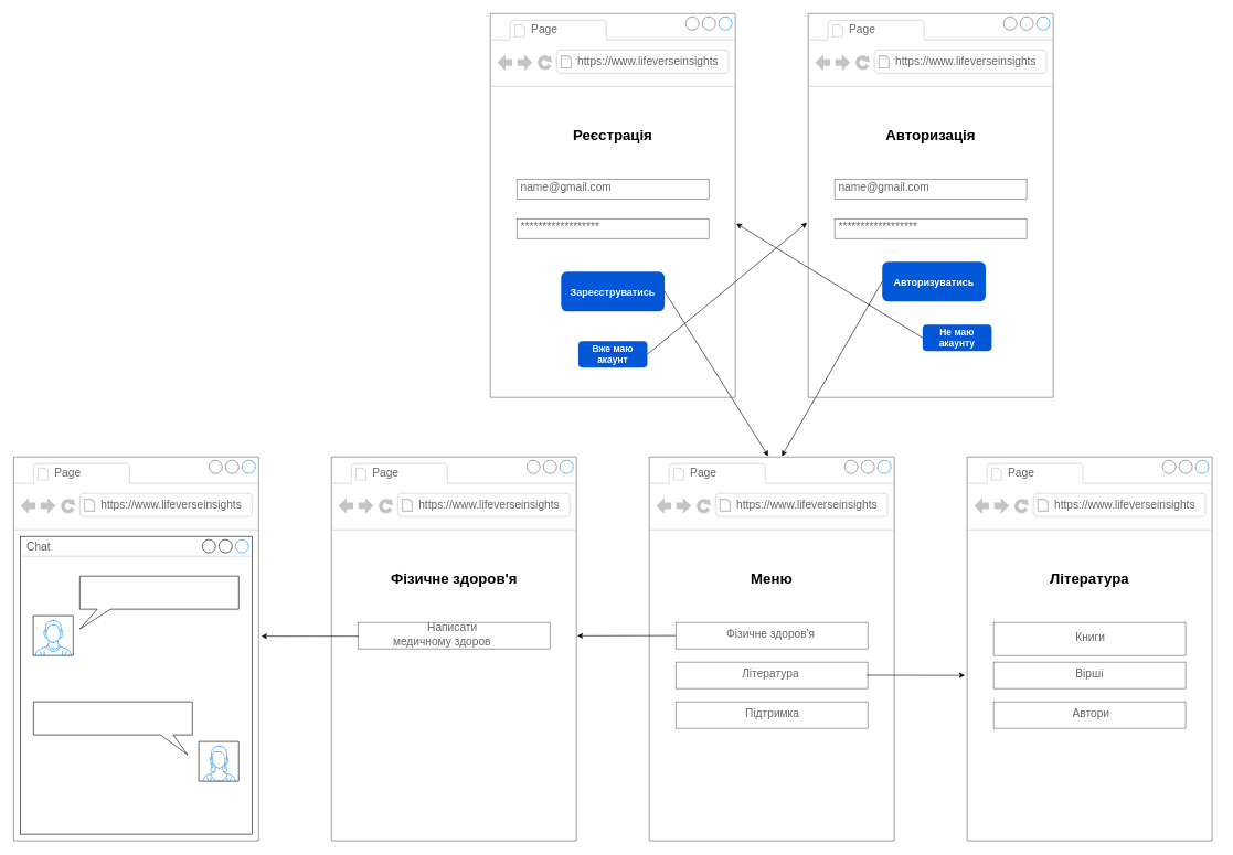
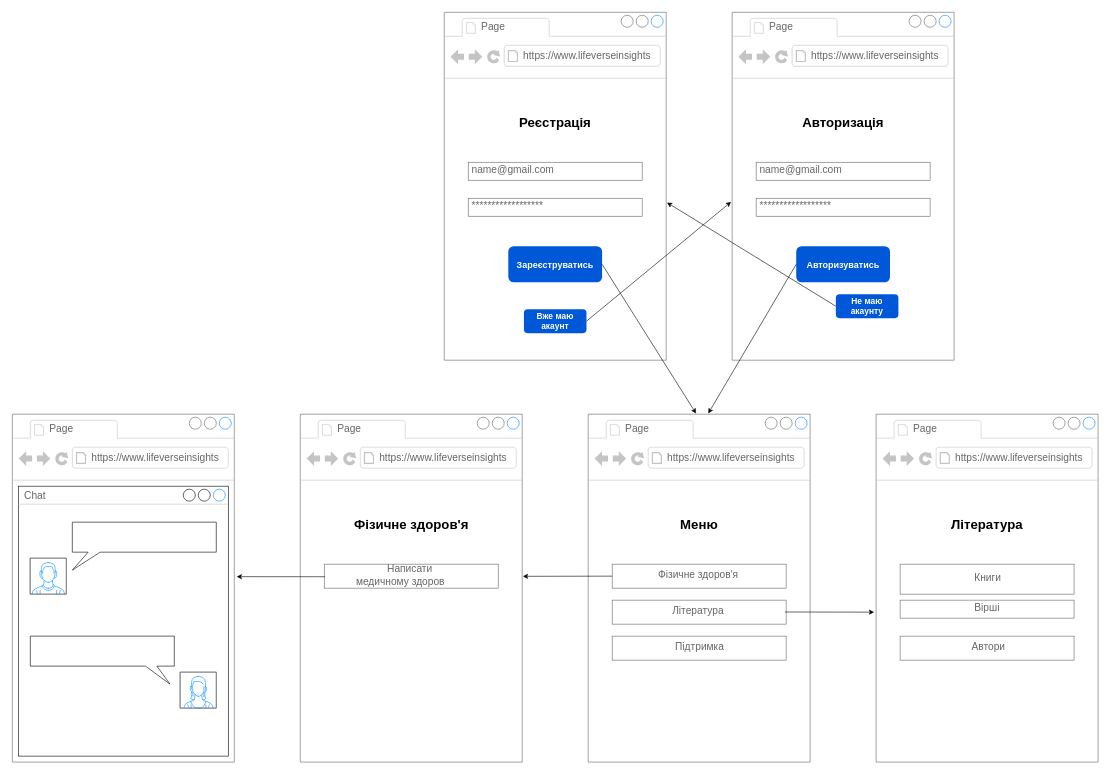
- <mxCell id="16" value="&lt;b&gt;&lt;font style=&quot;font-size: 15px;&quot;&gt;Авторизуватись&lt;/font&gt;&lt;/b&gt;" style="rounded=1;fillColor=#0057D8;strokeColor=none;html=1;whiteSpace=wrap;fontColor=#ffffff;align=center;verticalAlign=middle;fontStyle=0;fontSize=12;sketch=0;" vertex="1" parent="10"><mxGeometry x="111.82" y="375" width="156.36" height="60" as="geometry" /></mxCell>
+ <mxCell id="16" value="&lt;b&gt;&lt;font style=&quot;font-size: 15px;&quot;&gt;Авторизуватись&lt;/font&gt;&lt;/b&gt;" style="rounded=1;fillColor=#0057D8;strokeColor=none;html=1;whiteSpace=wrap;fontColor=#ffffff;align=center;verticalAlign=middle;fontStyle=0;fontSize=12;sketch=0;" vertex="1" parent="10"><mxGeometry x="106.82" y="390" width="156.36" height="60" as="geometry" /></mxCell>
- <mxCell id="48" value="&lt;span style=&quot;white-space: pre;&quot;&gt;&#09;&lt;/span&gt;&lt;span style=&quot;white-space: pre;&quot;&gt;&#09;&lt;/span&gt;&lt;span style=&quot;white-space: pre;&quot;&gt;&#09;&lt;/span&gt;&amp;nbsp;Вірші" style="strokeWidth=1;shadow=0;dashed=0;align=center;html=1;shape=mxgraph.mockup.text.textBox;fontColor=#666666;align=left;fontSize=17;spacingLeft=4;spacingTop=-3;whiteSpace=wrap;strokeColor=#666666;mainText=" vertex="1" parent="43"><mxGeometry x="40" y="310" width="290" height="40" as="geometry" /></mxCell>
+ <mxCell id="48" value="&lt;span style=&quot;white-space: pre;&quot;&gt;&#09;&lt;/span&gt;&lt;span style=&quot;white-space: pre;&quot;&gt;&#09;&lt;/span&gt;&lt;span style=&quot;white-space: pre;&quot;&gt;&#09;&lt;/span&gt;&amp;nbsp;Вірші" style="strokeWidth=1;shadow=0;dashed=0;align=center;html=1;shape=mxgraph.mockup.text.textBox;fontColor=#666666;align=left;fontSize=17;spacingLeft=4;spacingTop=-3;whiteSpace=wrap;strokeColor=#666666;mainText=" vertex="1" parent="43"><mxGeometry x="40" y="310" width="290" height="30" as="geometry" /></mxCell>
